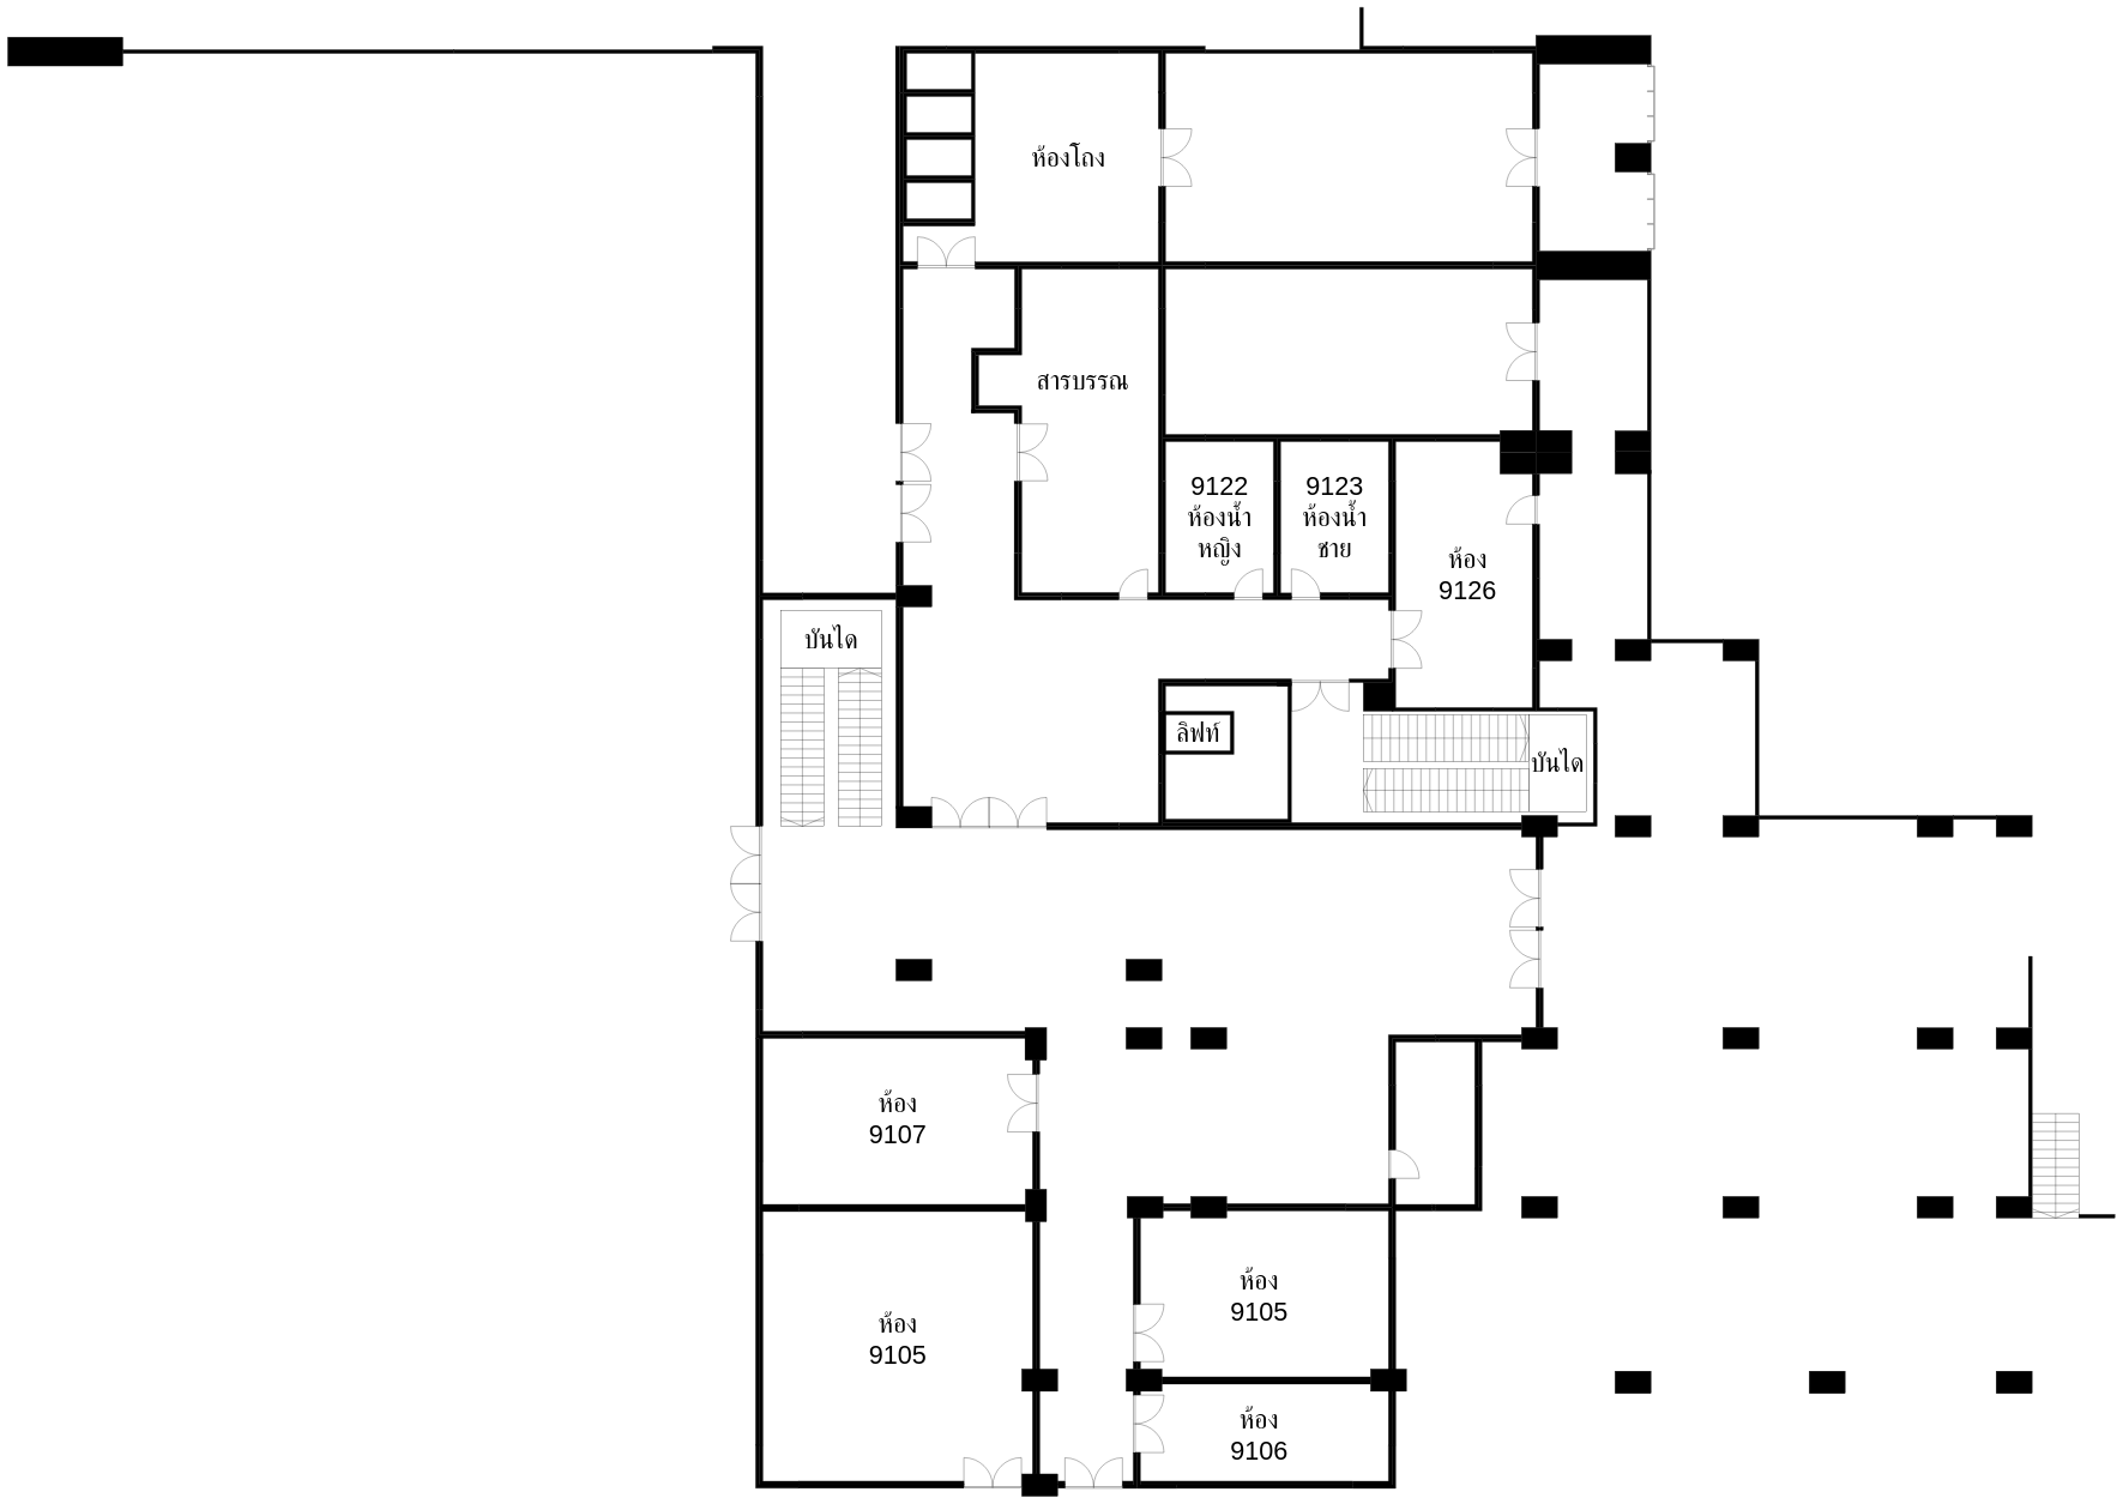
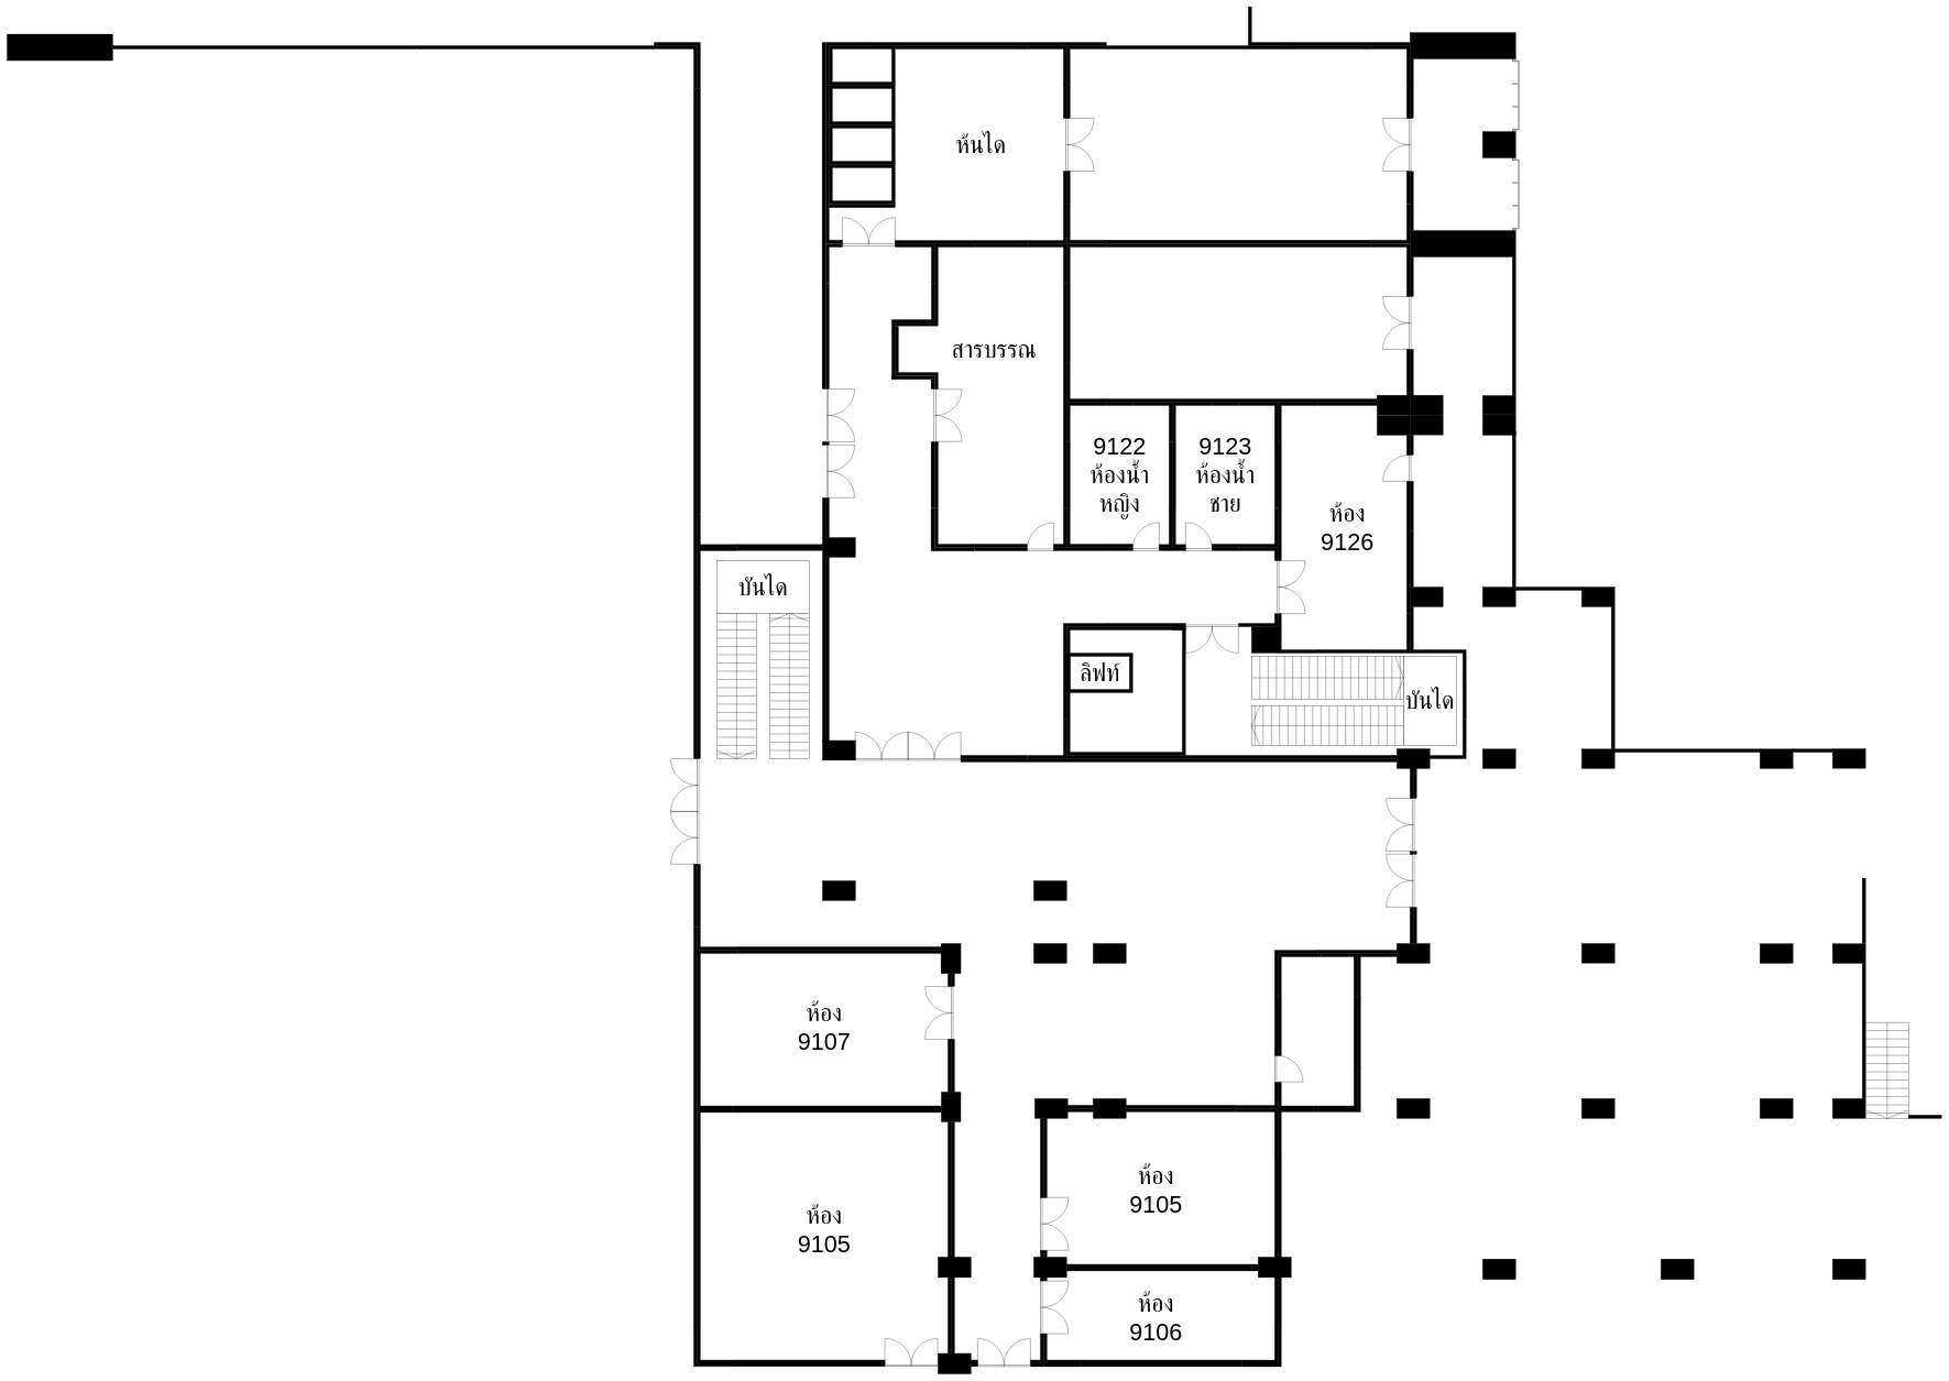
- <mxCell id="8" value="&lt;font style=&quot;font-size: 72px&quot;&gt;ห้องโถง&lt;/font&gt;" style="text;html=1;strokeColor=none;fillColor=none;align=center;verticalAlign=middle;whiteSpace=wrap;rounded=0;" parent="1" vertex="1"><mxGeometry x="2840" y="398" width="260" height="80" as="geometry" /></mxCell>
+ <mxCell id="8" value="&lt;font style=&quot;font-size: 72px&quot;&gt;ห้นได&lt;/font&gt;" style="text;html=1;strokeColor=none;fillColor=none;align=center;verticalAlign=middle;whiteSpace=wrap;rounded=0;" parent="1" vertex="1"><mxGeometry x="2840" y="398" width="260" height="80" as="geometry" /></mxCell>
